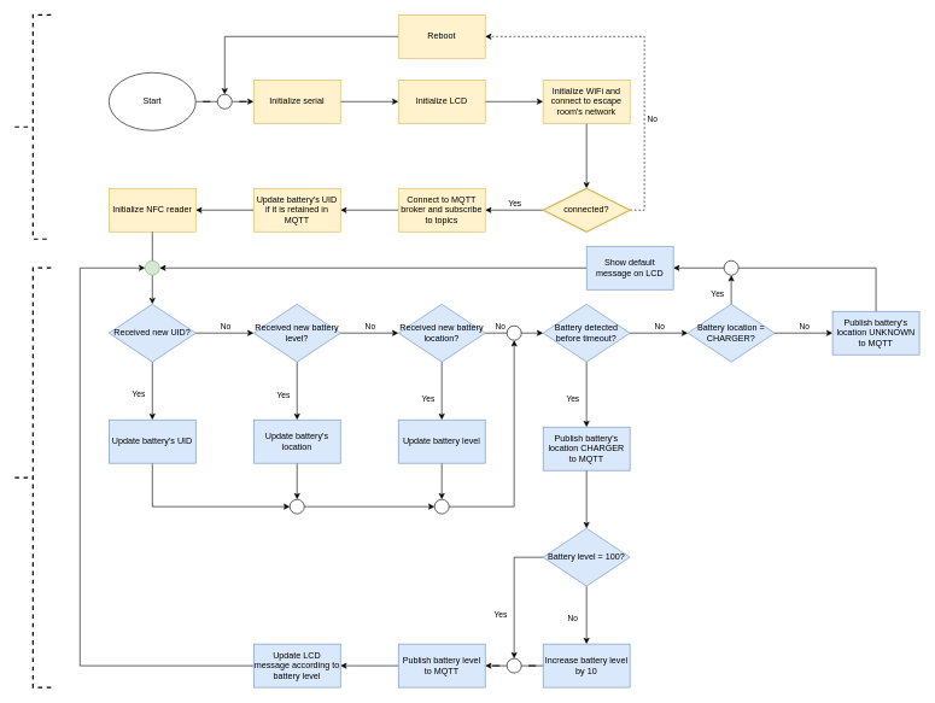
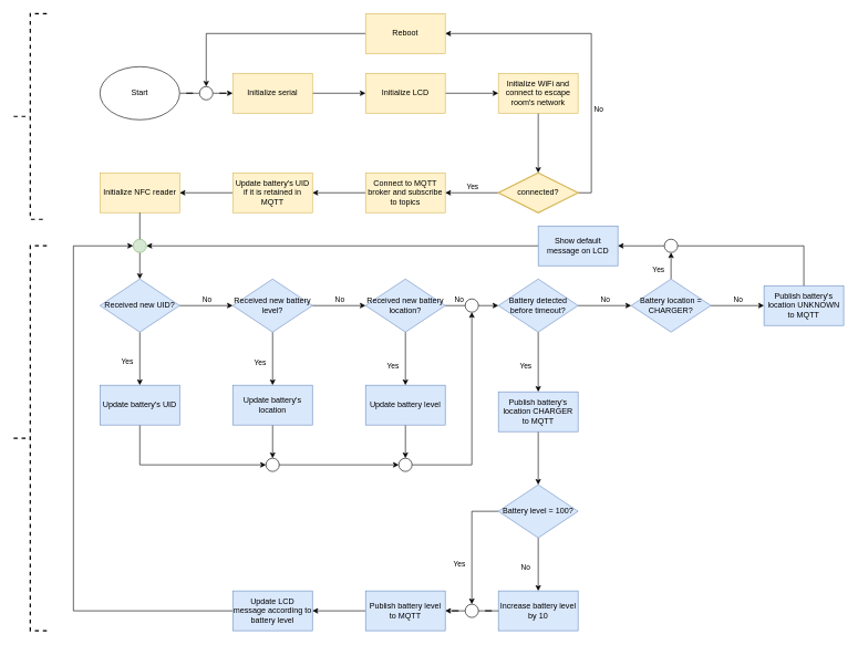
- <mxCell id="18" style="edgeStyle=orthogonalEdgeStyle;rounded=0;orthogonalLoop=1;jettySize=auto;html=1;exitX=1;exitY=0.5;exitDx=0;exitDy=0;exitPerimeter=0;entryX=1;entryY=0.5;entryDx=0;entryDy=0;endArrow=classic;endFill=1;dashed=1;" edge="1" parent="1" source="20" target="22"><mxGeometry relative="1" as="geometry" /></mxCell>
+ <mxCell id="18" style="edgeStyle=orthogonalEdgeStyle;rounded=0;orthogonalLoop=1;jettySize=auto;html=1;exitX=1;exitY=0.5;exitDx=0;exitDy=0;exitPerimeter=0;entryX=1;entryY=0.5;entryDx=0;entryDy=0;endArrow=classic;endFill=1;" edge="1" parent="1" source="20" target="22"><mxGeometry relative="1" as="geometry" /></mxCell>
